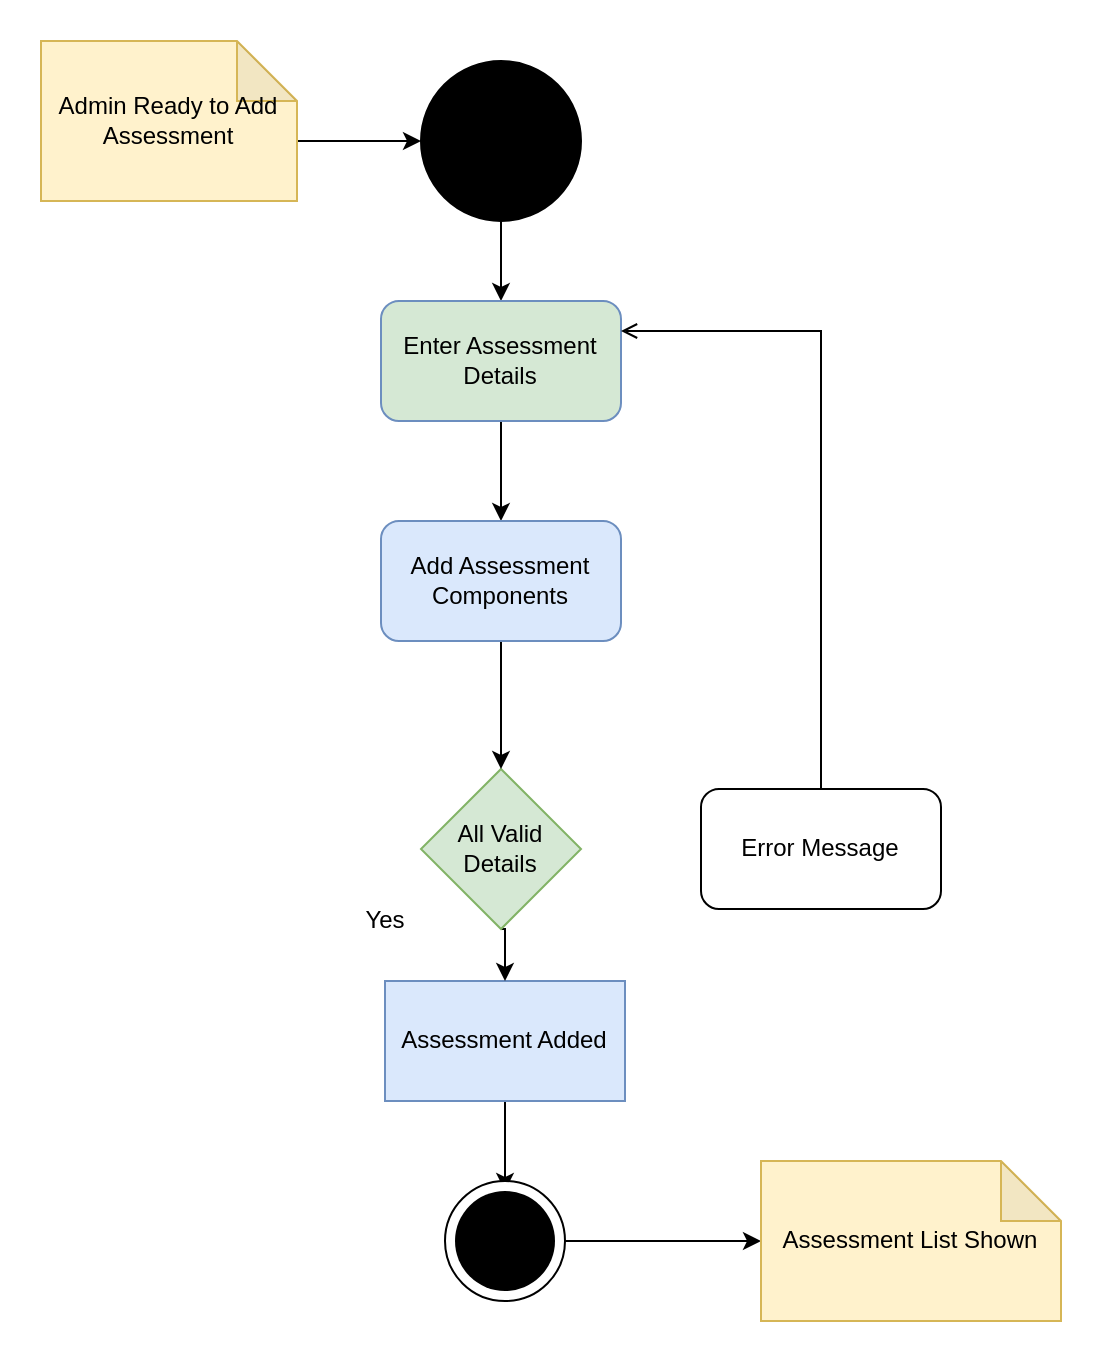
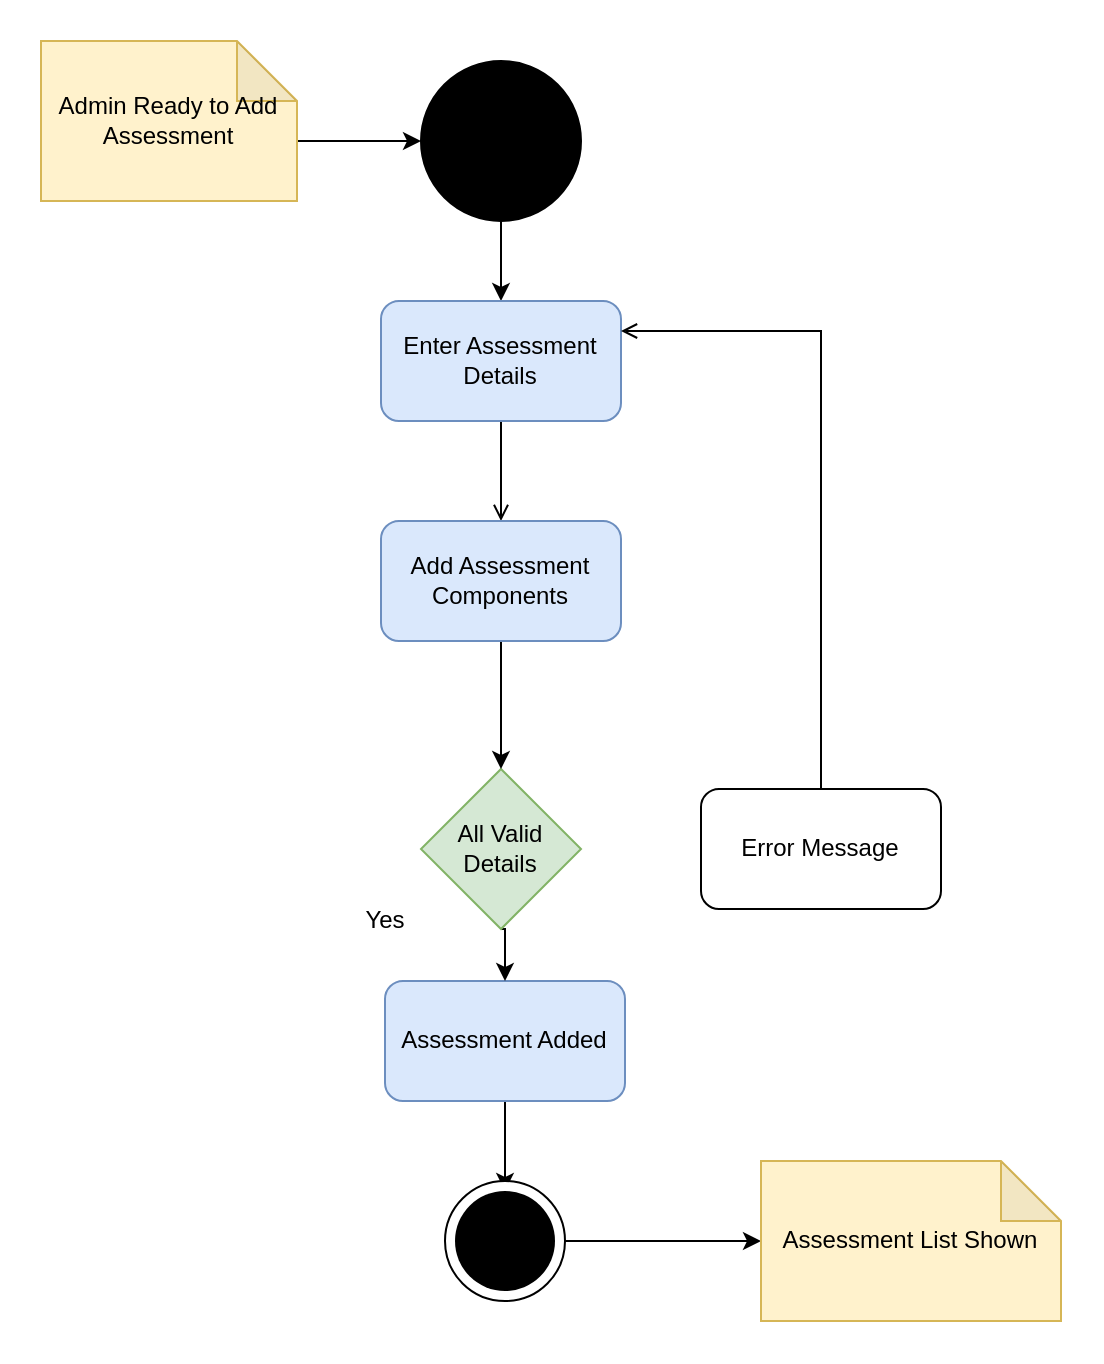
- <mxCell id="13" value="Enter Assessment Details" style="rounded=1;whiteSpace=wrap;html=1;fillColor=#d5e8d4;strokeColor=#6c8ebf;" vertex="1" parent="1"><mxGeometry x="190" y="150" width="120" height="60" as="geometry" /></mxCell>
+ <mxCell id="13" value="Enter Assessment Details" style="rounded=1;whiteSpace=wrap;html=1;fillColor=#dae8fc;strokeColor=#6c8ebf;" vertex="1" parent="1"><mxGeometry x="190" y="150" width="120" height="60" as="geometry" /></mxCell>
- <mxCell id="12" style="edgeStyle=orthogonalEdgeStyle;rounded=0;orthogonalLoop=1;jettySize=auto;html=1;exitX=0.5;exitY=1;exitDx=0;exitDy=0;entryX=0.5;entryY=0;entryDx=0;entryDy=0;" edge="1" parent="1" source="13" target="20"><mxGeometry relative="1" as="geometry" /></mxCell>
+ <mxCell id="12" style="edgeStyle=orthogonalEdgeStyle;rounded=0;orthogonalLoop=1;jettySize=auto;html=1;exitX=0.5;exitY=1;exitDx=0;exitDy=0;entryX=0.5;entryY=0;entryDx=0;entryDy=0;endArrow=open;" edge="1" parent="1" source="13" target="20"><mxGeometry relative="1" as="geometry" /></mxCell>
- <mxCell id="7" value="Assessment Added" style="whiteSpace=wrap;html=1;fillColor=#dae8fc;strokeColor=#6c8ebf;rounded=0;" vertex="1" parent="1"><mxGeometry x="192" y="490" width="120" height="60" as="geometry" /></mxCell>
+ <mxCell id="7" value="Assessment Added" style="rounded=1;whiteSpace=wrap;html=1;fillColor=#dae8fc;strokeColor=#6c8ebf;" vertex="1" parent="1"><mxGeometry x="192" y="490" width="120" height="60" as="geometry" /></mxCell>
